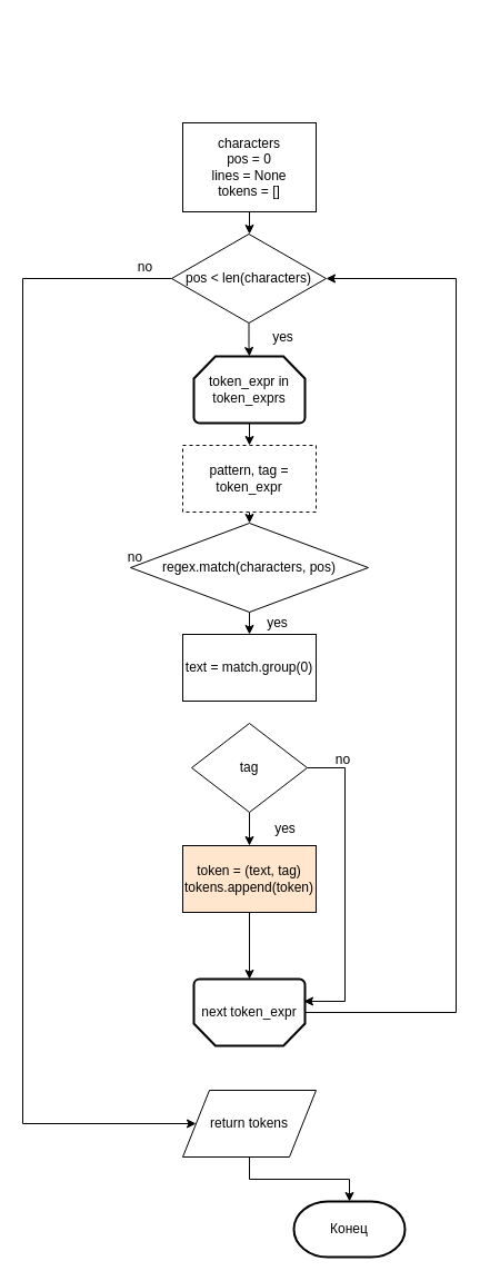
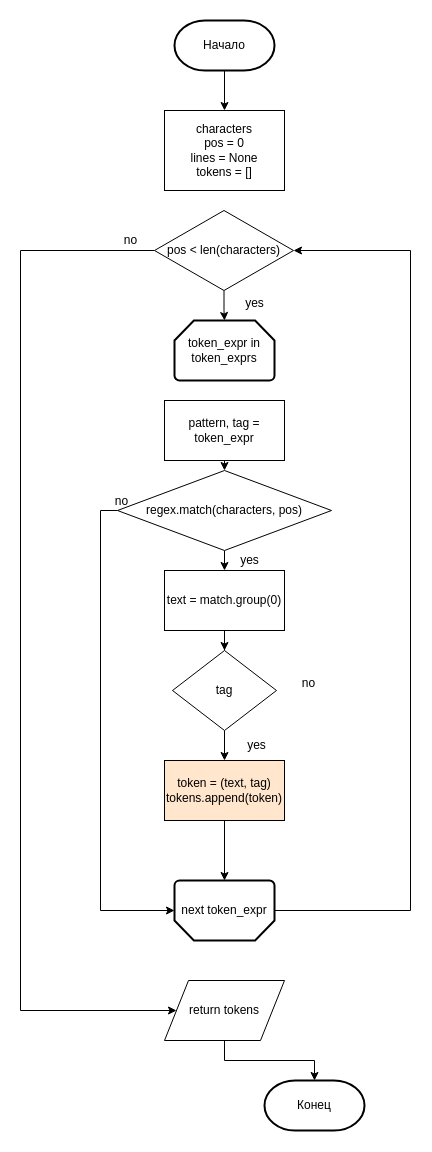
+ <mxCell id="3" value="Начало" style="strokeWidth=2;html=1;shape=mxgraph.flowchart.terminator;whiteSpace=wrap;" vertex="1" parent="1"><mxGeometry x="174" y="20" width="100" height="50" as="geometry" /></mxCell>
+ <mxCell id="2" style="edgeStyle=orthogonalEdgeStyle;rounded=0;orthogonalLoop=1;jettySize=auto;html=1;entryX=0.5;entryY=0;entryDx=0;entryDy=0;" edge="1" parent="1" source="3" target="6"><mxGeometry relative="1" as="geometry" /></mxCell>
- <mxCell id="5" style="edgeStyle=orthogonalEdgeStyle;rounded=0;orthogonalLoop=1;jettySize=auto;html=1;entryX=0.5;entryY=0;entryDx=0;entryDy=0;" edge="1" parent="1" source="6" target="9"><mxGeometry relative="1" as="geometry" /></mxCell>
- <mxCell id="10" style="edgeStyle=orthogonalEdgeStyle;rounded=0;orthogonalLoop=1;jettySize=auto;html=1;exitX=0.5;exitY=1;exitDx=0;exitDy=0;exitPerimeter=0;entryX=0.5;entryY=0;entryDx=0;entryDy=0;" edge="1" parent="1" source="11" target="18"><mxGeometry relative="1" as="geometry" /></mxCell>
- <mxCell id="18" value="pattern, tag = token_expr" style="rounded=0;whiteSpace=wrap;html=1;dashed=1;" vertex="1" parent="1"><mxGeometry x="164" y="400" width="120" height="60" as="geometry" /></mxCell>
+ <mxCell id="18" value="pattern, tag = token_expr" style="rounded=0;whiteSpace=wrap;html=1;" vertex="1" parent="1"><mxGeometry x="164" y="400" width="120" height="60" as="geometry" /></mxCell>
+ <mxCell id="19" value="" style="edgeStyle=orthogonalEdgeStyle;rounded=0;orthogonalLoop=1;jettySize=auto;html=1;" edge="1" parent="1" source="20" target="23"><mxGeometry relative="1" as="geometry" /></mxCell>
+ <mxCell id="15" style="edgeStyle=orthogonalEdgeStyle;rounded=0;orthogonalLoop=1;jettySize=auto;html=1;entryX=1;entryY=0.5;entryDx=0;entryDy=0;entryPerimeter=0;" edge="1" parent="1" source="16" target="13"><mxGeometry relative="1" as="geometry"><Array as="points"><mxPoint x="100" y="510" /><mxPoint x="100" y="910" /></Array></mxGeometry></mxCell>
- <mxCell id="22" style="edgeStyle=orthogonalEdgeStyle;rounded=0;orthogonalLoop=1;jettySize=auto;html=1;entryX=0.01;entryY=0.667;entryDx=0;entryDy=0;entryPerimeter=0;" edge="1" parent="1" source="23" target="13"><mxGeometry relative="1" as="geometry"><Array as="points"><mxPoint x="310" y="690" /><mxPoint x="310" y="900" /></Array></mxGeometry></mxCell>
